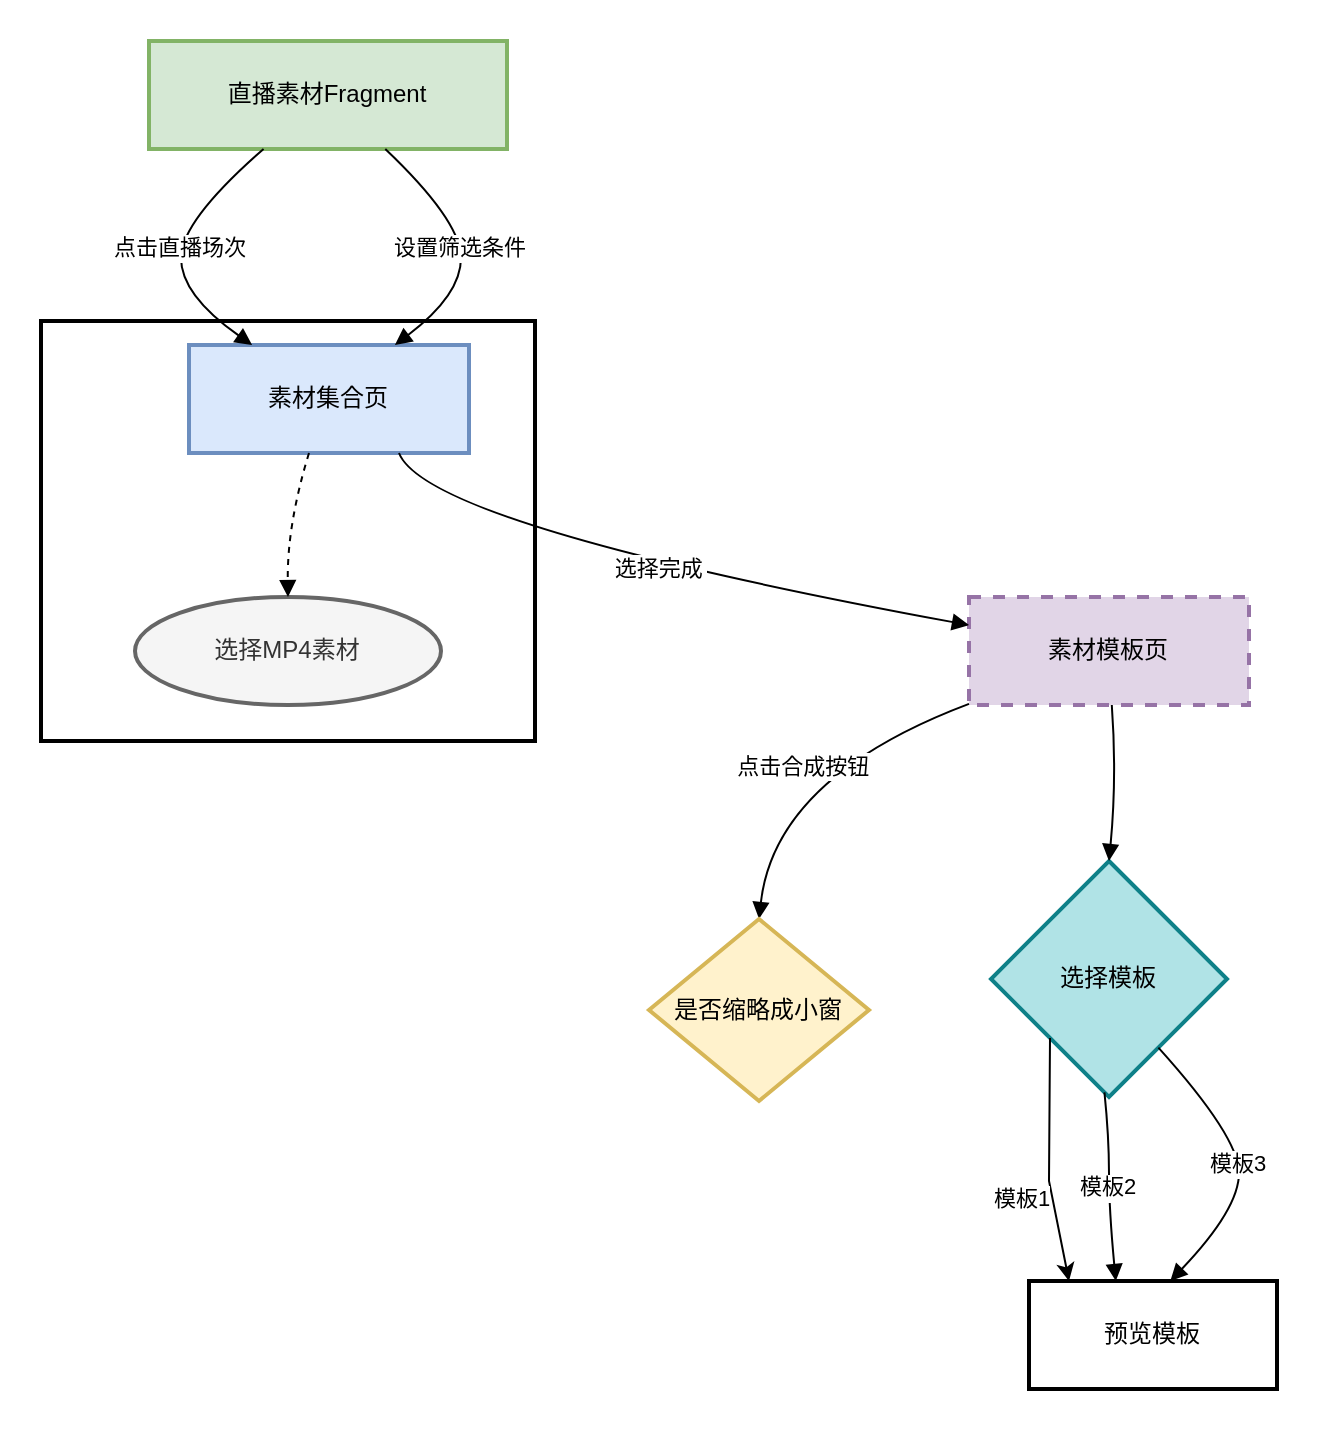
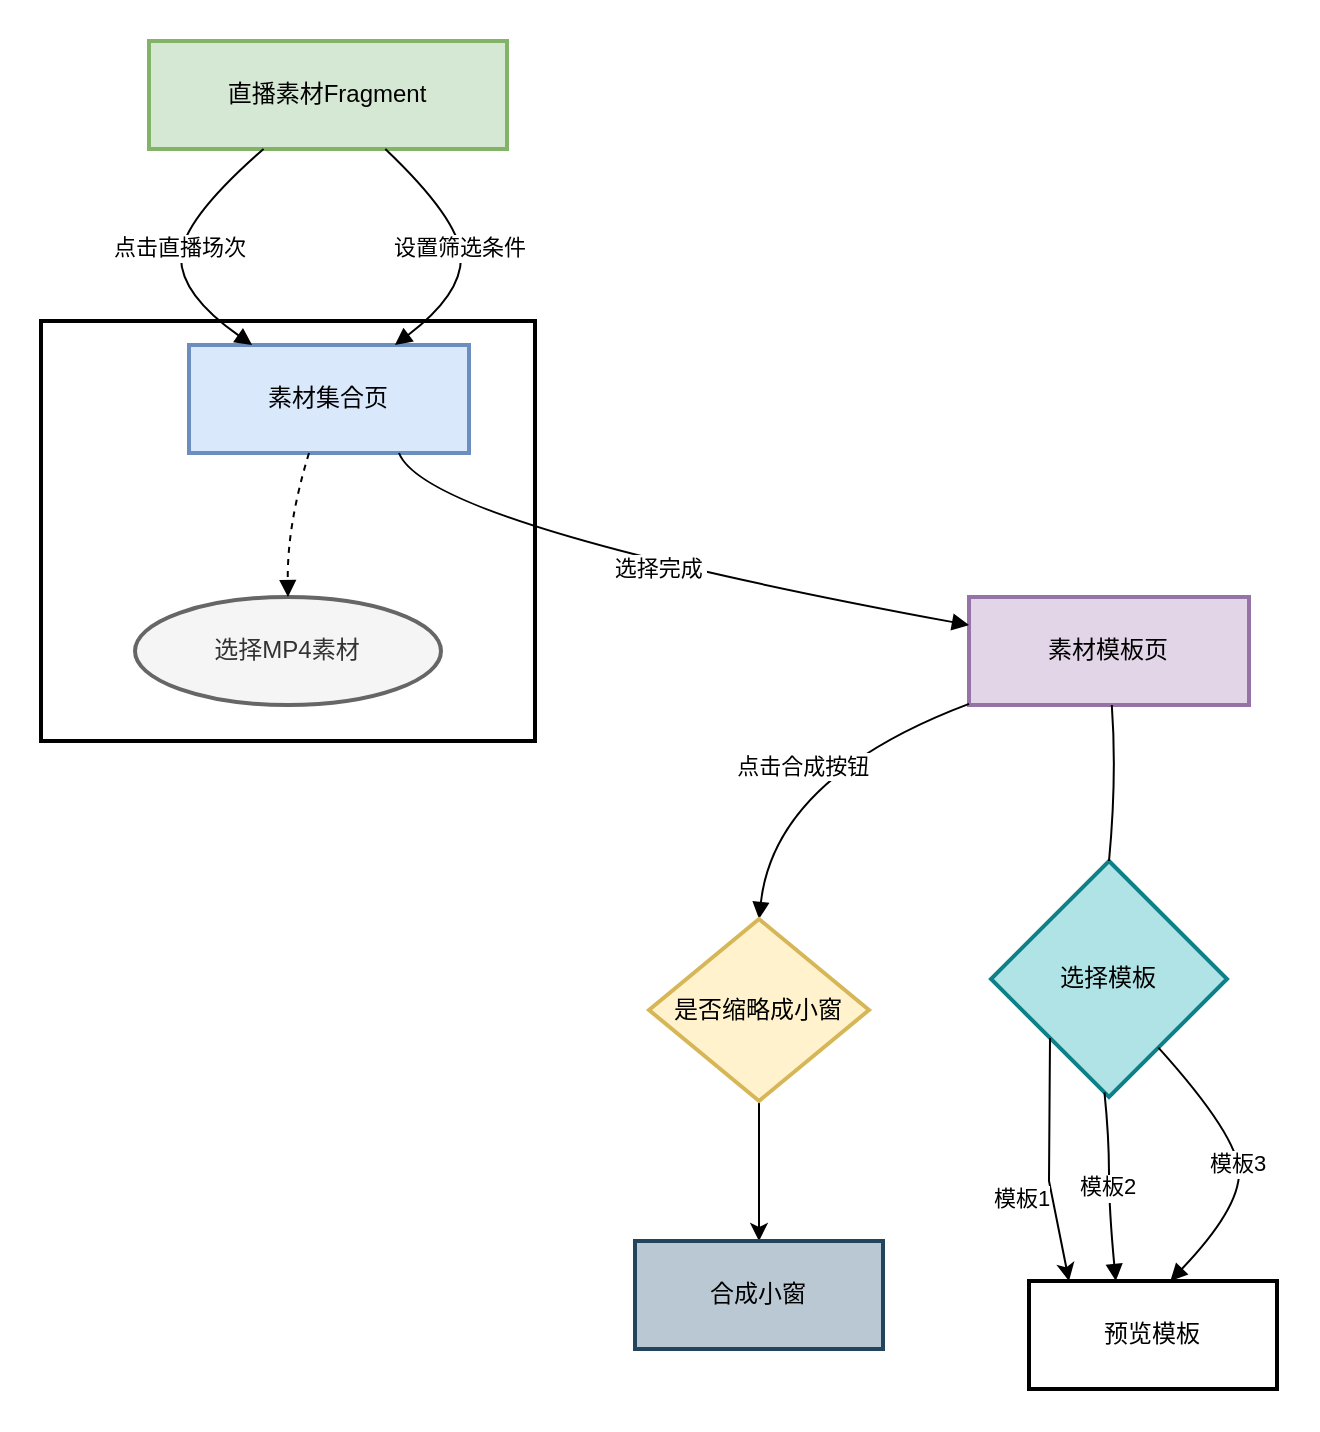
- <mxCell id="6" value="素材模板页" style="whiteSpace=wrap;strokeWidth=2;fillColor=#e1d5e7;strokeColor=#9673a6;dashed=1;" vertex="1" parent="1"><mxGeometry x="484" y="298" width="140" height="54" as="geometry" /></mxCell>
+ <mxCell id="6" value="素材模板页" style="whiteSpace=wrap;strokeWidth=2;fillColor=#e1d5e7;strokeColor=#9673a6;" vertex="1" parent="1"><mxGeometry x="484" y="298" width="140" height="54" as="geometry" /></mxCell>
- <mxCell id="13" value="" style="curved=1;startArrow=none;endArrow=block;exitX=0.51;exitY=1;entryX=0.5;entryY=0;rounded=0;" edge="1" parent="1" source="6" target="7"><mxGeometry relative="1" as="geometry"><Array as="points"><mxPoint x="558" y="388" /></Array></mxGeometry></mxCell>
+ <mxCell id="13" value="" style="curved=1;startArrow=none;endArrow=none;exitX=0.51;exitY=1;entryX=0.5;entryY=0;rounded=0;" edge="1" parent="1" source="6" target="7"><mxGeometry relative="1" as="geometry"><Array as="points"><mxPoint x="558" y="388" /></Array></mxGeometry></mxCell>
+ <mxCell id="19" style="edgeStyle=orthogonalEdgeStyle;rounded=0;orthogonalLoop=1;jettySize=auto;html=1;entryX=0.5;entryY=0;entryDx=0;entryDy=0;" edge="1" parent="1" source="20" target="21"><mxGeometry relative="1" as="geometry" /></mxCell>
+ <mxCell id="21" value="合成小窗" style="whiteSpace=wrap;strokeWidth=2;fillColor=#bac8d3;strokeColor=#23445d;" vertex="1" parent="1"><mxGeometry x="317" y="620" width="124" height="54" as="geometry" /></mxCell>
